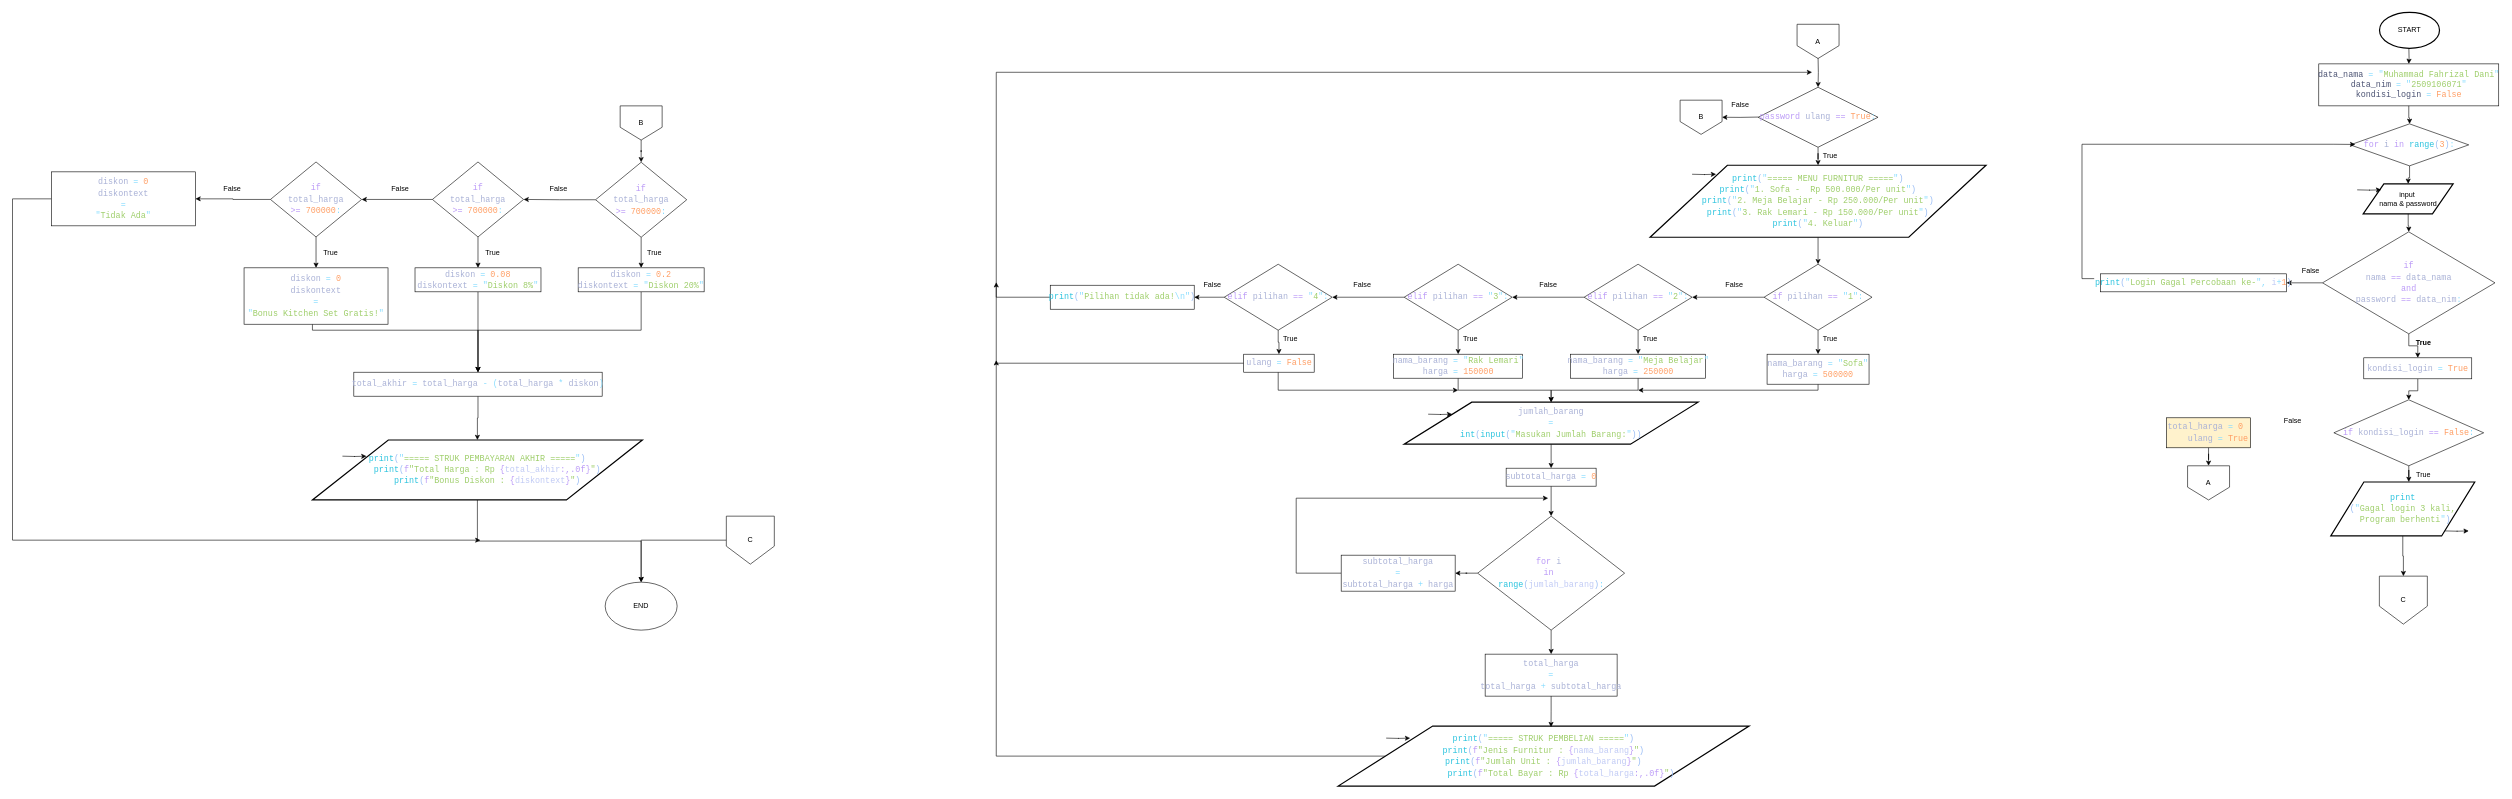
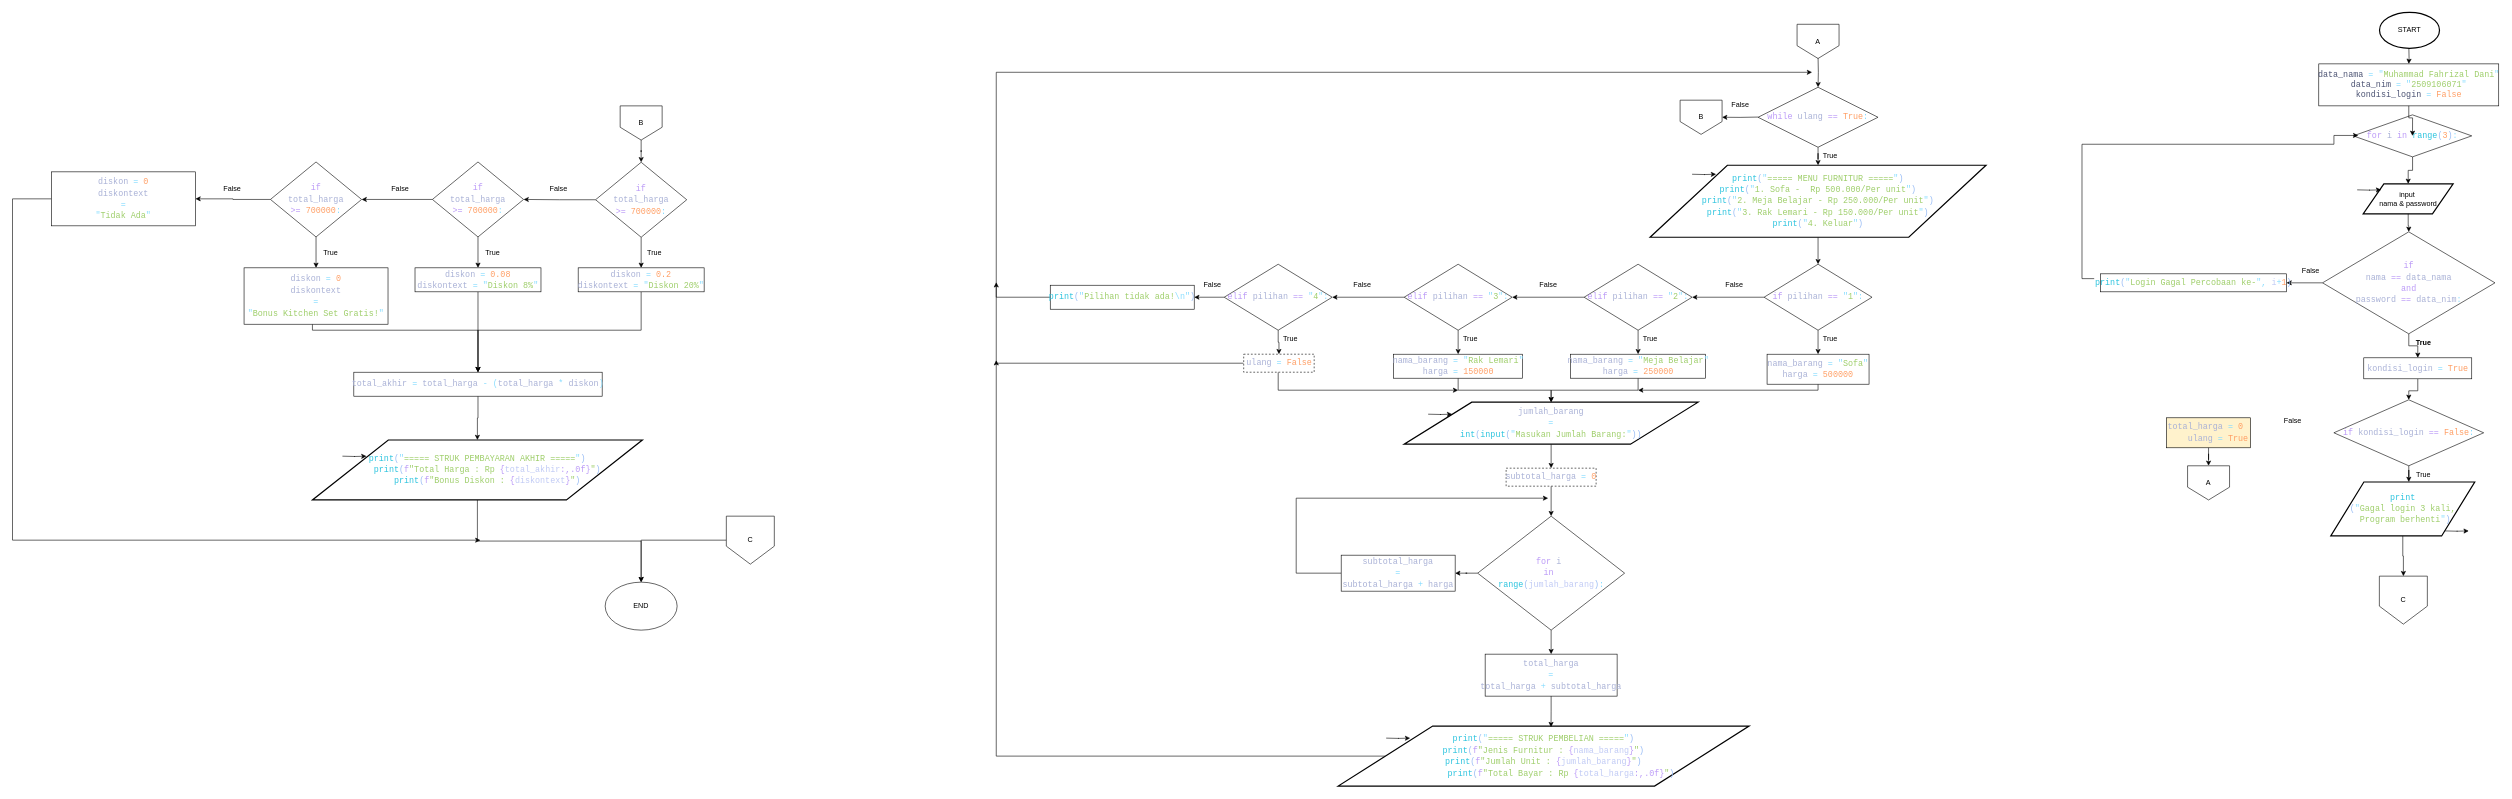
- <mxCell id="4" value="&lt;div style=&quot;color: rgb(169, 177, 214); font-family: Consolas, &amp;quot;Courier New&amp;quot;, monospace; font-weight: normal; font-size: 14px; line-height: 19px; white-space: pre;&quot;&gt;&lt;div style=&quot;color: rgb(169, 177, 214); line-height: 19px;&quot;&gt;&lt;div style=&quot;color: rgb(169, 177, 214); line-height: 19px;&quot;&gt;&lt;div style=&quot;color: rgb(169, 177, 214); line-height: 19px;&quot;&gt;&lt;span style=&quot;color: #bb9af7;&quot;&gt;password&lt;/span&gt; ulang &lt;span style=&quot;color: #bb9af7;&quot;&gt;==&lt;/span&gt; &lt;span style=&quot;color: #ff9e64;&quot;&gt;True&lt;/span&gt;&lt;span style=&quot;color: #89ddff;&quot;&gt;:&lt;/span&gt;&lt;/div&gt;&lt;/div&gt;&lt;/div&gt;&lt;/div&gt;" style="rhombus;whiteSpace=wrap;html=1;labelBackgroundColor=none;direction=west;" vertex="1" parent="1"><mxGeometry x="2930" y="145" width="200" height="100" as="geometry" /></mxCell>
+ <mxCell id="4" value="&lt;div style=&quot;color: rgb(169, 177, 214); font-family: Consolas, &amp;quot;Courier New&amp;quot;, monospace; font-weight: normal; font-size: 14px; line-height: 19px; white-space: pre;&quot;&gt;&lt;div style=&quot;color: rgb(169, 177, 214); line-height: 19px;&quot;&gt;&lt;div style=&quot;color: rgb(169, 177, 214); line-height: 19px;&quot;&gt;&lt;div style=&quot;color: rgb(169, 177, 214); line-height: 19px;&quot;&gt;&lt;span style=&quot;color: #bb9af7;&quot;&gt;while&lt;/span&gt; ulang &lt;span style=&quot;color: #bb9af7;&quot;&gt;==&lt;/span&gt; &lt;span style=&quot;color: #ff9e64;&quot;&gt;True&lt;/span&gt;&lt;span style=&quot;color: #89ddff;&quot;&gt;:&lt;/span&gt;&lt;/div&gt;&lt;/div&gt;&lt;/div&gt;&lt;/div&gt;" style="rhombus;whiteSpace=wrap;html=1;labelBackgroundColor=none;direction=west;" vertex="1" parent="1"><mxGeometry x="2930" y="145" width="200" height="100" as="geometry" /></mxCell>
- <mxCell id="59" value="&lt;div style=&quot;color: rgb(169, 177, 214); font-family: Consolas, &amp;quot;Courier New&amp;quot;, monospace; font-weight: normal; font-size: 14px; line-height: 19px; white-space: pre;&quot;&gt;&lt;div&gt;&lt;span style=&quot;color: rgb(187, 154, 247);&quot;&gt;for&lt;/span&gt;&lt;span style=&quot;color: rgb(169, 177, 214);&quot;&gt; i &lt;/span&gt;&lt;span style=&quot;color: rgb(187, 154, 247);&quot;&gt;in&lt;/span&gt;&lt;span style=&quot;color: rgb(169, 177, 214);&quot;&gt; &lt;/span&gt;&lt;span style=&quot;color: rgb(42, 195, 222);&quot;&gt;range&lt;/span&gt;&lt;span style=&quot;color: rgb(154, 189, 245);&quot;&gt;(&lt;/span&gt;&lt;span style=&quot;color: rgb(255, 158, 100);&quot;&gt;3&lt;/span&gt;&lt;span style=&quot;color: rgb(154, 189, 245);&quot;&gt;)&lt;/span&gt;&lt;span style=&quot;color: rgb(137, 221, 255);&quot;&gt;:&lt;/span&gt;&lt;/div&gt;&lt;/div&gt;" style="rhombus;whiteSpace=wrap;html=1;labelBackgroundColor=none;" vertex="1" parent="1"><mxGeometry x="3917.25" y="206" width="197.5" height="70" as="geometry" /></mxCell>
+ <mxCell id="59" value="&lt;div style=&quot;color: rgb(169, 177, 214); font-family: Consolas, &amp;quot;Courier New&amp;quot;, monospace; font-weight: normal; font-size: 14px; line-height: 19px; white-space: pre;&quot;&gt;&lt;div&gt;&lt;span style=&quot;color: rgb(187, 154, 247);&quot;&gt;for&lt;/span&gt;&lt;span style=&quot;color: rgb(169, 177, 214);&quot;&gt; i &lt;/span&gt;&lt;span style=&quot;color: rgb(187, 154, 247);&quot;&gt;in&lt;/span&gt;&lt;span style=&quot;color: rgb(169, 177, 214);&quot;&gt; &lt;/span&gt;&lt;span style=&quot;color: rgb(42, 195, 222);&quot;&gt;range&lt;/span&gt;&lt;span style=&quot;color: rgb(154, 189, 245);&quot;&gt;(&lt;/span&gt;&lt;span style=&quot;color: rgb(255, 158, 100);&quot;&gt;3&lt;/span&gt;&lt;span style=&quot;color: rgb(154, 189, 245);&quot;&gt;)&lt;/span&gt;&lt;span style=&quot;color: rgb(137, 221, 255);&quot;&gt;:&lt;/span&gt;&lt;/div&gt;&lt;/div&gt;" style="rhombus;whiteSpace=wrap;html=1;labelBackgroundColor=none;" vertex="1" parent="1"><mxGeometry x="3922.25" y="191" width="197.5" height="70" as="geometry" /></mxCell>
- <mxCell id="32" value="&lt;div style=&quot;color: rgb(169, 177, 214); font-family: Consolas, &amp;quot;Courier New&amp;quot;, monospace; font-size: 14px; line-height: 19px; white-space: pre;&quot;&gt;&lt;div style=&quot;color: rgb(169, 177, 214); line-height: 19px;&quot;&gt;&lt;div style=&quot;color: rgb(169, 177, 214); line-height: 19px;&quot;&gt;&lt;div style=&quot;color: rgb(169, 177, 214); line-height: 19px;&quot;&gt;ulang &lt;span style=&quot;color: #89ddff;&quot;&gt;=&lt;/span&gt; &lt;span style=&quot;color: #ff9e64;&quot;&gt;False&lt;/span&gt;&lt;/div&gt;&lt;/div&gt;&lt;/div&gt;&lt;/div&gt;" style="rounded=0;whiteSpace=wrap;html=1;labelBackgroundColor=none;" vertex="1" parent="1"><mxGeometry x="2072.5" y="590" width="117.5" height="30" as="geometry" /></mxCell>
+ <mxCell id="32" value="&lt;div style=&quot;color: rgb(169, 177, 214); font-family: Consolas, &amp;quot;Courier New&amp;quot;, monospace; font-size: 14px; line-height: 19px; white-space: pre;&quot;&gt;&lt;div style=&quot;color: rgb(169, 177, 214); line-height: 19px;&quot;&gt;&lt;div style=&quot;color: rgb(169, 177, 214); line-height: 19px;&quot;&gt;&lt;div style=&quot;color: rgb(169, 177, 214); line-height: 19px;&quot;&gt;ulang &lt;span style=&quot;color: #89ddff;&quot;&gt;=&lt;/span&gt; &lt;span style=&quot;color: #ff9e64;&quot;&gt;False&lt;/span&gt;&lt;/div&gt;&lt;/div&gt;&lt;/div&gt;&lt;/div&gt;" style="rounded=0;whiteSpace=wrap;html=1;labelBackgroundColor=none;dashed=1;" vertex="1" parent="1"><mxGeometry x="2072.5" y="590" width="117.5" height="30" as="geometry" /></mxCell>
- <mxCell id="41" value="&lt;div style=&quot;color: rgb(169, 177, 214); font-family: Consolas, &amp;quot;Courier New&amp;quot;, monospace; font-size: 14px; line-height: 19px; white-space: pre;&quot;&gt;&lt;div style=&quot;color: rgb(169, 177, 214); line-height: 19px;&quot;&gt;&lt;div style=&quot;color: rgb(169, 177, 214); line-height: 19px;&quot;&gt;subtotal_harga &lt;span style=&quot;color: #89ddff;&quot;&gt;=&lt;/span&gt; &lt;span style=&quot;color: #ff9e64;&quot;&gt;0&lt;/span&gt;&lt;/div&gt;&lt;/div&gt;&lt;/div&gt;" style="rounded=0;whiteSpace=wrap;html=1;labelBackgroundColor=none;" vertex="1" parent="1"><mxGeometry x="2510" y="780" width="150" height="30" as="geometry" /></mxCell>
+ <mxCell id="41" value="&lt;div style=&quot;color: rgb(169, 177, 214); font-family: Consolas, &amp;quot;Courier New&amp;quot;, monospace; font-size: 14px; line-height: 19px; white-space: pre;&quot;&gt;&lt;div style=&quot;color: rgb(169, 177, 214); line-height: 19px;&quot;&gt;&lt;div style=&quot;color: rgb(169, 177, 214); line-height: 19px;&quot;&gt;subtotal_harga &lt;span style=&quot;color: #89ddff;&quot;&gt;=&lt;/span&gt; &lt;span style=&quot;color: #ff9e64;&quot;&gt;0&lt;/span&gt;&lt;/div&gt;&lt;/div&gt;&lt;/div&gt;" style="rounded=0;whiteSpace=wrap;html=1;labelBackgroundColor=none;dashed=1;" vertex="1" parent="1"><mxGeometry x="2510" y="780" width="150" height="30" as="geometry" /></mxCell>
